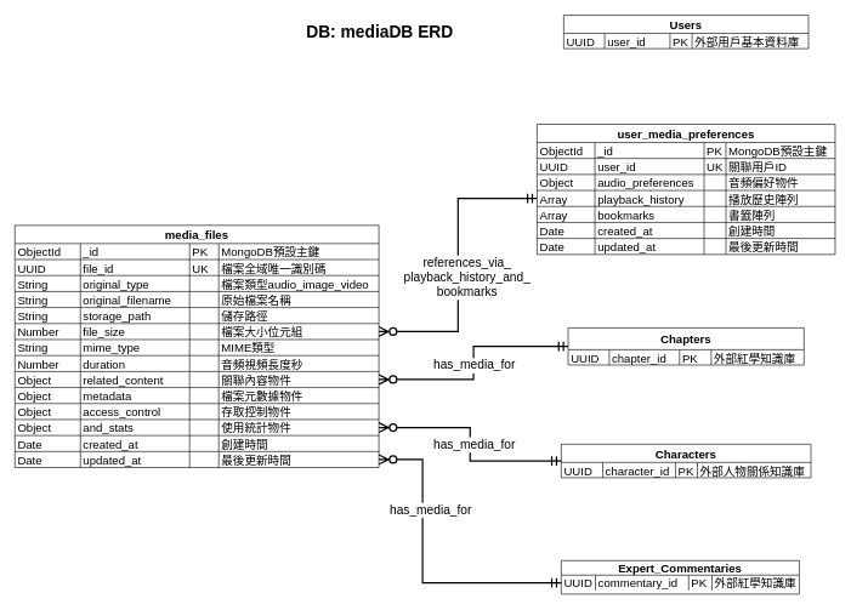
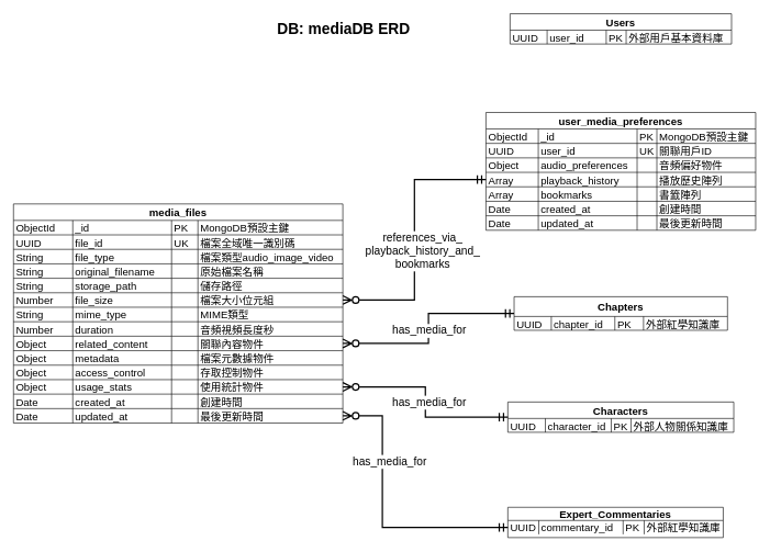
- <mxCell id="15" value="original_type" style="shape=partialRectangle;connectable=0;fillColor=none;top=0;left=0;bottom=0;right=0;align=left;spacingLeft=2;overflow=hidden;fontSize=16;" parent="13" vertex="1"><mxGeometry x="90" width="150" height="22" as="geometry"><mxRectangle width="150" height="22" as="alternateBounds" /></mxGeometry></mxCell>
+ <mxCell id="15" value="file_type" style="shape=partialRectangle;connectable=0;fillColor=none;top=0;left=0;bottom=0;right=0;align=left;spacingLeft=2;overflow=hidden;fontSize=16;" parent="13" vertex="1"><mxGeometry x="90" width="150" height="22" as="geometry"><mxRectangle width="150" height="22" as="alternateBounds" /></mxGeometry></mxCell>
- <mxCell id="60" value="and_stats" style="shape=partialRectangle;connectable=0;fillColor=none;top=0;left=0;bottom=0;right=0;align=left;spacingLeft=2;overflow=hidden;fontSize=16;" parent="58" vertex="1"><mxGeometry x="90" width="150" height="22" as="geometry"><mxRectangle width="150" height="22" as="alternateBounds" /></mxGeometry></mxCell>
+ <mxCell id="60" value="usage_stats" style="shape=partialRectangle;connectable=0;fillColor=none;top=0;left=0;bottom=0;right=0;align=left;spacingLeft=2;overflow=hidden;fontSize=16;" parent="58" vertex="1"><mxGeometry x="90" width="150" height="22" as="geometry"><mxRectangle width="150" height="22" as="alternateBounds" /></mxGeometry></mxCell>
